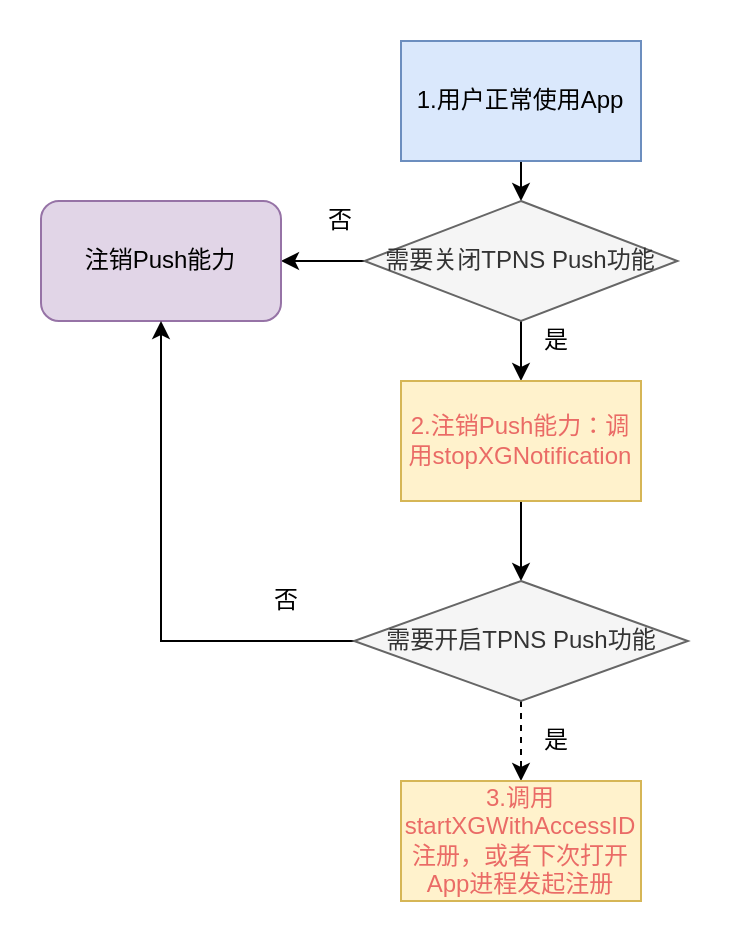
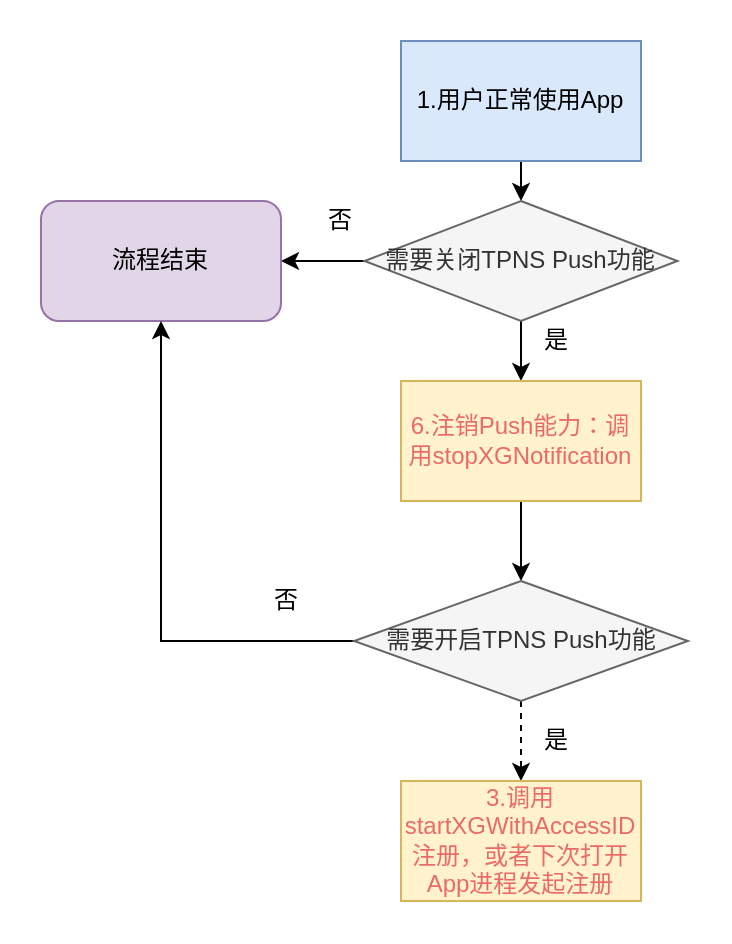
- <mxCell id="8" value="&lt;font face=&quot;helvetica&quot;&gt;注销Push能力&lt;br&gt;&lt;/font&gt;" style="rounded=1;whiteSpace=wrap;html=1;fillColor=#e1d5e7;strokeColor=#9673a6;" vertex="1" parent="1"><mxGeometry x="20" y="100" width="120" height="60" as="geometry" /></mxCell>
+ <mxCell id="8" value="&lt;font face=&quot;helvetica&quot;&gt;流程结束&lt;br&gt;&lt;/font&gt;" style="rounded=1;whiteSpace=wrap;html=1;fillColor=#e1d5e7;strokeColor=#9673a6;" vertex="1" parent="1"><mxGeometry x="20" y="100" width="120" height="60" as="geometry" /></mxCell>
- <mxCell id="11" value="&lt;font face=&quot;helvetica&quot;&gt;&lt;font color=&quot;#ea6b66&quot;&gt;2.注销Push能力：调用stopXGNotification&lt;/font&gt;&lt;br&gt;&lt;/font&gt;" style="rounded=0;whiteSpace=wrap;html=1;fillColor=#fff2cc;strokeColor=#d6b656;" vertex="1" parent="1"><mxGeometry x="200" y="190" width="120" height="60" as="geometry" /></mxCell>
+ <mxCell id="11" value="&lt;font face=&quot;helvetica&quot;&gt;&lt;font color=&quot;#ea6b66&quot;&gt;6.注销Push能力：调用stopXGNotification&lt;/font&gt;&lt;br&gt;&lt;/font&gt;" style="rounded=0;whiteSpace=wrap;html=1;fillColor=#fff2cc;strokeColor=#d6b656;" vertex="1" parent="1"><mxGeometry x="200" y="190" width="120" height="60" as="geometry" /></mxCell>
